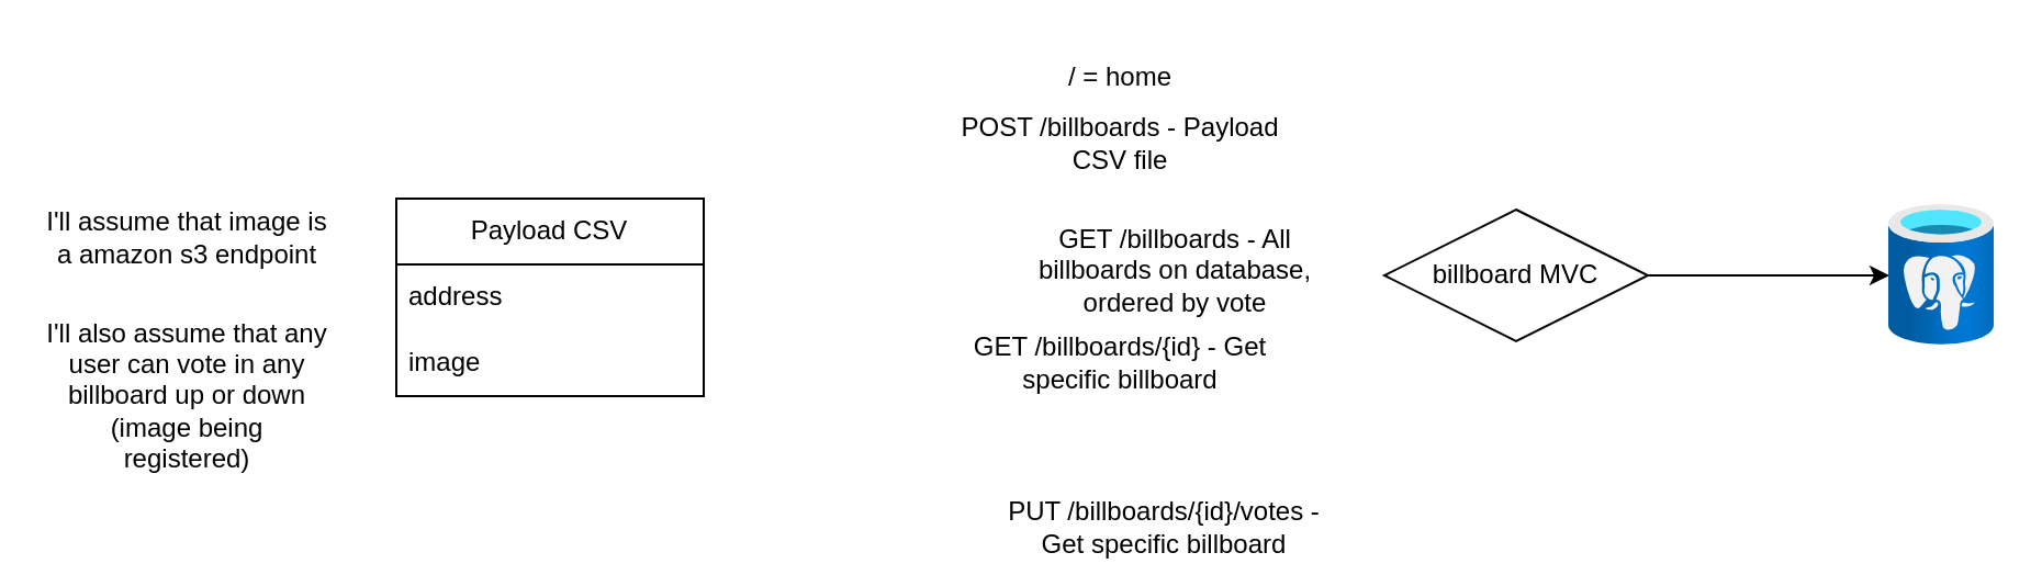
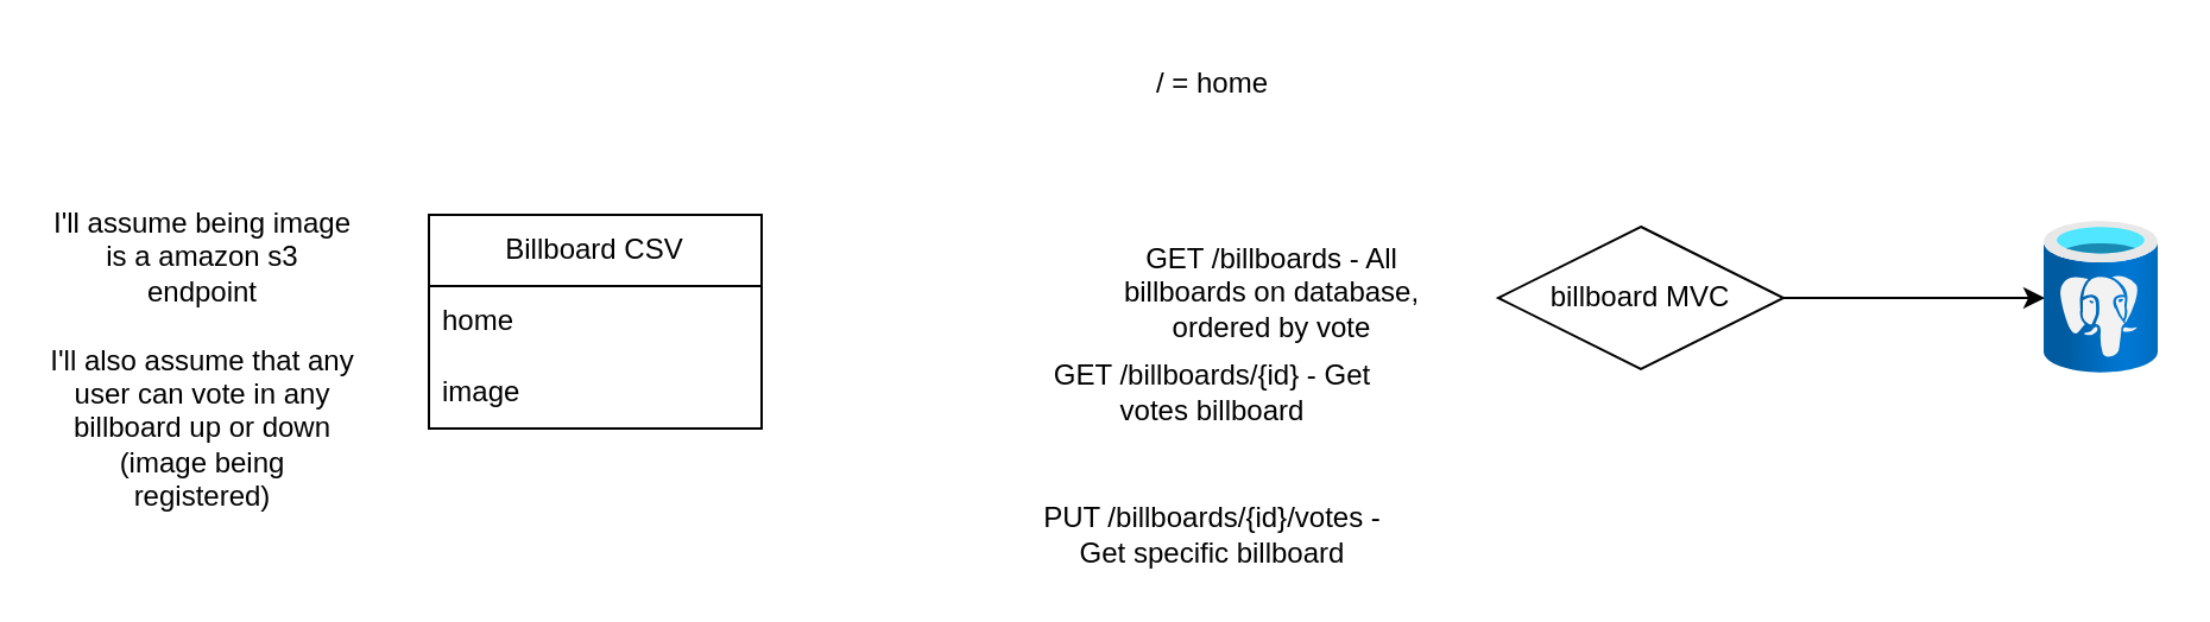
- <mxCell id="9" value="POST /billboards - Payload CSV file" style="text;html=1;align=center;verticalAlign=middle;whiteSpace=wrap;rounded=0;" vertex="1" parent="1"><mxGeometry x="430" y="50" width="160" height="30" as="geometry" /></mxCell>
- <mxCell id="4" value="Payload CSV" style="swimlane;fontStyle=0;childLayout=stackLayout;horizontal=1;startSize=30;horizontalStack=0;resizeParent=1;resizeParentMax=0;resizeLast=0;collapsible=1;marginBottom=0;whiteSpace=wrap;html=1;" vertex="1" parent="1"><mxGeometry x="180" y="90" width="140" height="90" as="geometry" /></mxCell>
+ <mxCell id="4" value="Billboard CSV" style="swimlane;fontStyle=0;childLayout=stackLayout;horizontal=1;startSize=30;horizontalStack=0;resizeParent=1;resizeParentMax=0;resizeLast=0;collapsible=1;marginBottom=0;whiteSpace=wrap;html=1;" vertex="1" parent="1"><mxGeometry x="180" y="90" width="140" height="90" as="geometry" /></mxCell>
- <mxCell id="13" value="I'll assume that image is a amazon s3 endpoint" style="text;html=1;align=center;verticalAlign=middle;whiteSpace=wrap;rounded=0;" vertex="1" parent="1"><mxGeometry x="20" y="80" width="130" height="55" as="geometry" /></mxCell>
+ <mxCell id="13" value="I'll assume being image is a amazon s3 endpoint" style="text;html=1;align=center;verticalAlign=middle;whiteSpace=wrap;rounded=0;" vertex="1" parent="1"><mxGeometry x="20" y="80" width="130" height="55" as="geometry" /></mxCell>
- <mxCell id="5" value="address" style="text;strokeColor=none;fillColor=none;align=left;verticalAlign=middle;spacingLeft=4;spacingRight=4;overflow=hidden;points=[[0,0.5],[1,0.5]];portConstraint=eastwest;rotatable=0;whiteSpace=wrap;html=1;" vertex="1" parent="4"><mxGeometry y="30" width="140" height="30" as="geometry" /></mxCell>
+ <mxCell id="5" value="home" style="text;strokeColor=none;fillColor=none;align=left;verticalAlign=middle;spacingLeft=4;spacingRight=4;overflow=hidden;points=[[0,0.5],[1,0.5]];portConstraint=eastwest;rotatable=0;whiteSpace=wrap;html=1;" vertex="1" parent="4"><mxGeometry y="30" width="140" height="30" as="geometry" /></mxCell>
- <mxCell id="11" value="GET /billboards/{id} - Get specific billboard" style="text;html=1;align=center;verticalAlign=middle;whiteSpace=wrap;rounded=0;" vertex="1" parent="1"><mxGeometry x="430" y="150" width="160" height="30" as="geometry" /></mxCell>
+ <mxCell id="11" value="GET /billboards/{id} - Get votes billboard" style="text;html=1;align=center;verticalAlign=middle;whiteSpace=wrap;rounded=0;" vertex="1" parent="1"><mxGeometry x="430" y="150" width="160" height="30" as="geometry" /></mxCell>
- <mxCell id="12" value="PUT /billboards/{id}/votes - Get specific billboard" style="text;html=1;align=center;verticalAlign=middle;whiteSpace=wrap;rounded=0;" vertex="1" parent="1"><mxGeometry x="450" y="225" width="160" height="30" as="geometry" /></mxCell>
+ <mxCell id="12" value="PUT /billboards/{id}/votes - Get specific billboard" style="text;html=1;align=center;verticalAlign=middle;whiteSpace=wrap;rounded=0;" vertex="1" parent="1"><mxGeometry x="430" y="210" width="160" height="30" as="geometry" /></mxCell>
